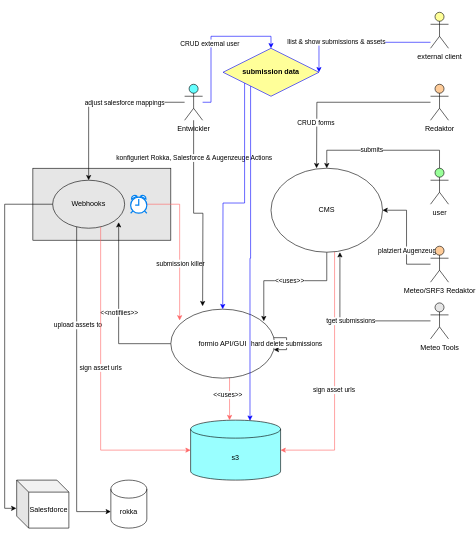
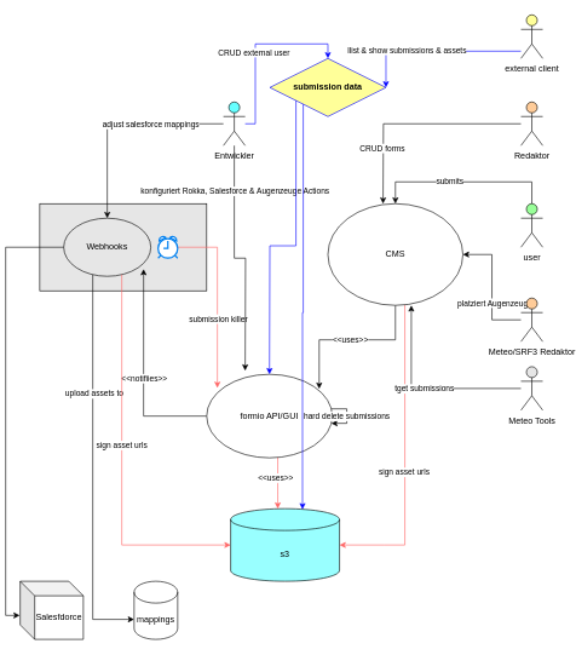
- <mxCell id="28" value="rokka" style="shape=cylinder3;whiteSpace=wrap;html=1;boundedLbl=1;backgroundOutline=1;size=15;" vertex="1" parent="1"><mxGeometry x="177" y="800" width="60" height="80" as="geometry" /></mxCell>
+ <mxCell id="28" value="mappings" style="shape=cylinder3;whiteSpace=wrap;html=1;boundedLbl=1;backgroundOutline=1;size=15;" vertex="1" parent="1"><mxGeometry x="177" y="800" width="60" height="80" as="geometry" /></mxCell>
